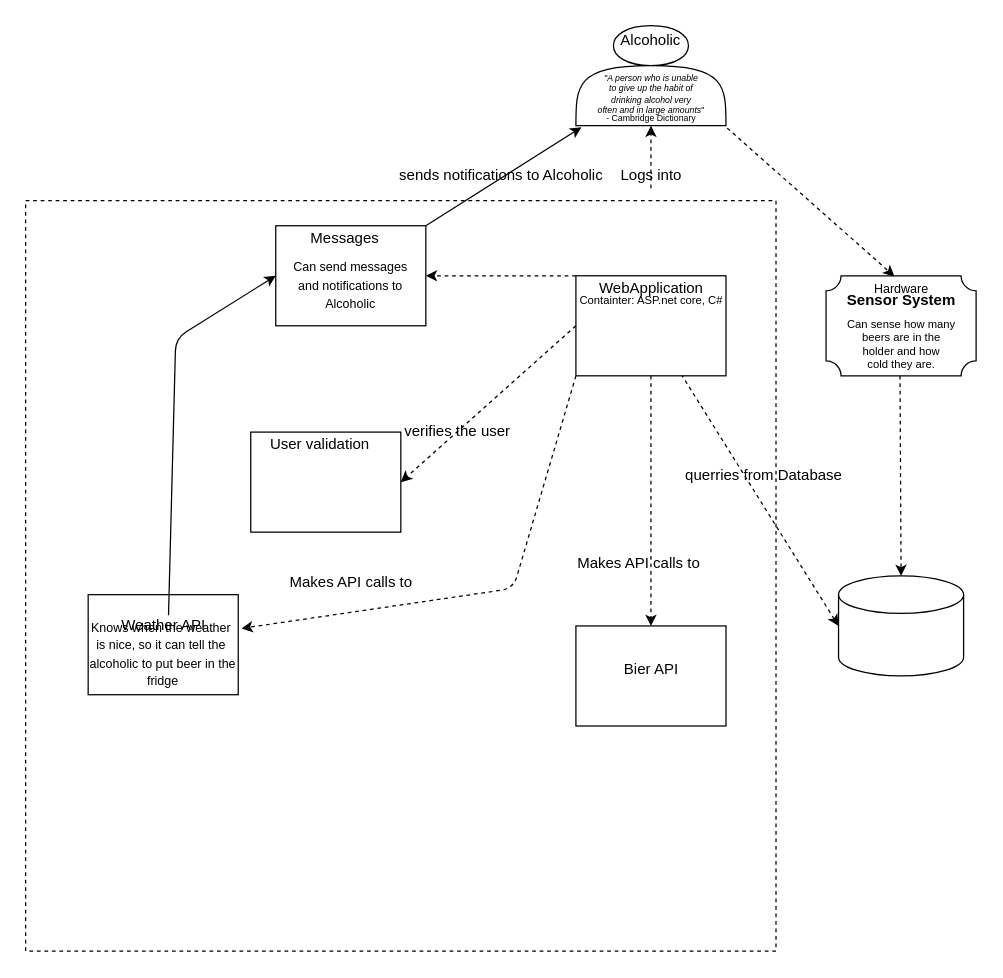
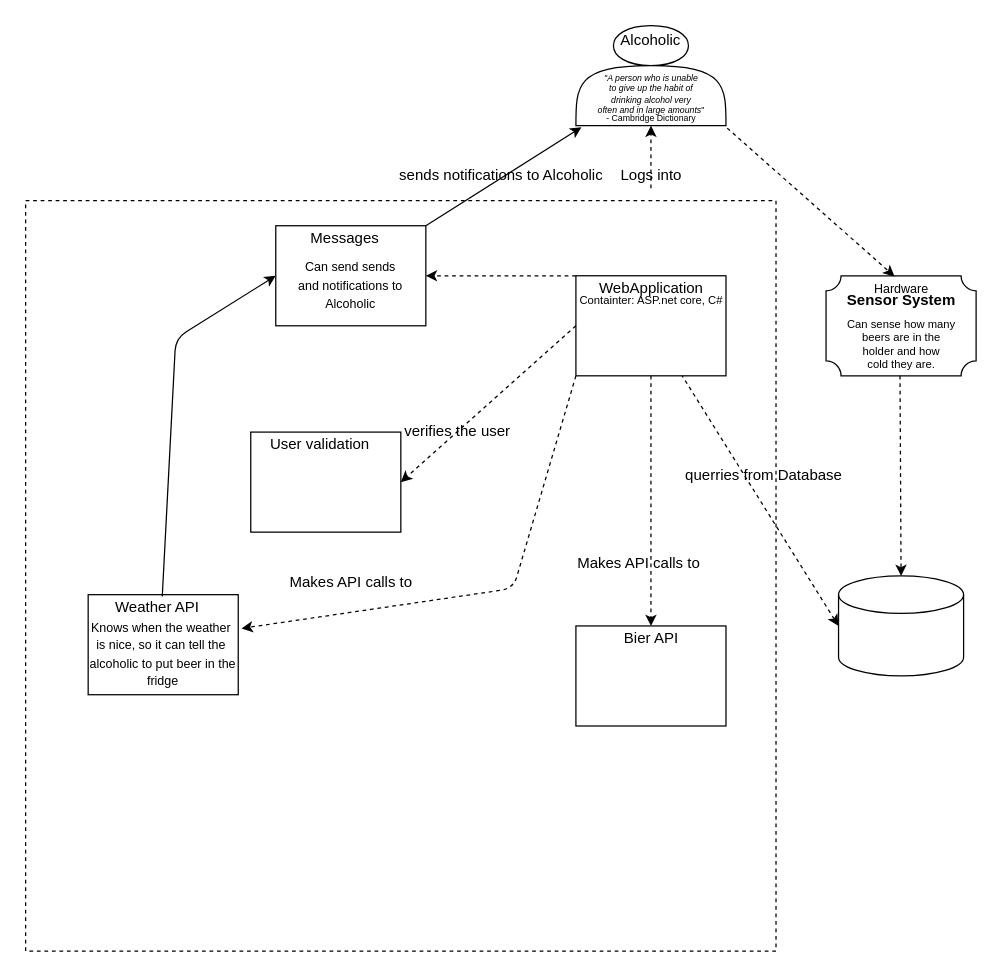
- <mxCell id="17" value="&lt;font style=&quot;font-size: 10px&quot;&gt;&lt;br&gt;Can send messages&lt;br&gt;and notifications to Alcoholic&lt;/font&gt;" style="rounded=0;whiteSpace=wrap;html=1;" vertex="1" parent="1"><mxGeometry x="220" y="180" width="120" height="80" as="geometry" /></mxCell>
+ <mxCell id="17" value="&lt;font style=&quot;font-size: 10px&quot;&gt;&lt;br&gt;Can send sends&lt;br&gt;and notifications to Alcoholic&lt;/font&gt;" style="rounded=0;whiteSpace=wrap;html=1;" vertex="1" parent="1"><mxGeometry x="220" y="180" width="120" height="80" as="geometry" /></mxCell>
- <mxCell id="16" value="Weather API" style="text;html=1;align=center;verticalAlign=middle;resizable=0;points=[];autosize=1;fontSize=12;" vertex="1" parent="1"><mxGeometry x="90" y="490" width="80" height="20" as="geometry" /></mxCell>
+ <mxCell id="16" value="Weather API" style="text;html=1;align=center;verticalAlign=middle;resizable=0;points=[];autosize=1;fontSize=12;" vertex="1" parent="1"><mxGeometry x="85" y="475" width="80" height="20" as="geometry" /></mxCell>
- <mxCell id="14" value="Bier API" style="text;html=1;align=center;verticalAlign=middle;resizable=0;points=[];autosize=1;fontSize=12;" vertex="1" parent="1"><mxGeometry x="490" y="525" width="60" height="20" as="geometry" /></mxCell>
+ <mxCell id="14" value="Bier API" style="text;html=1;align=center;verticalAlign=middle;resizable=0;points=[];autosize=1;fontSize=12;" vertex="1" parent="1"><mxGeometry x="490" y="500" width="60" height="20" as="geometry" /></mxCell>
